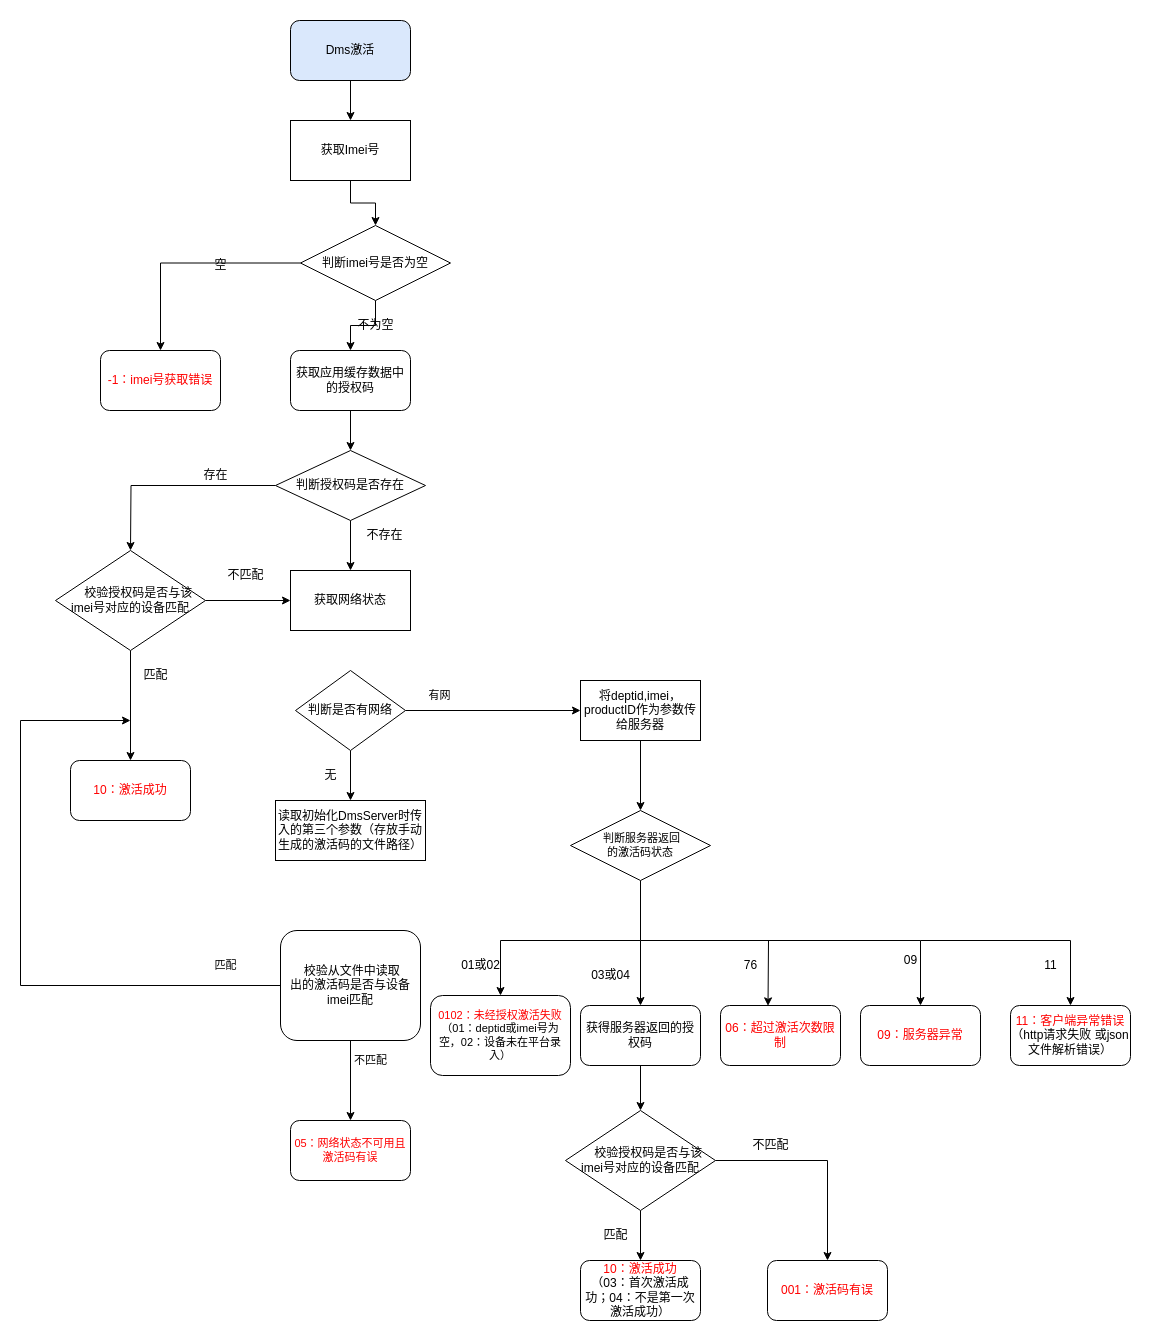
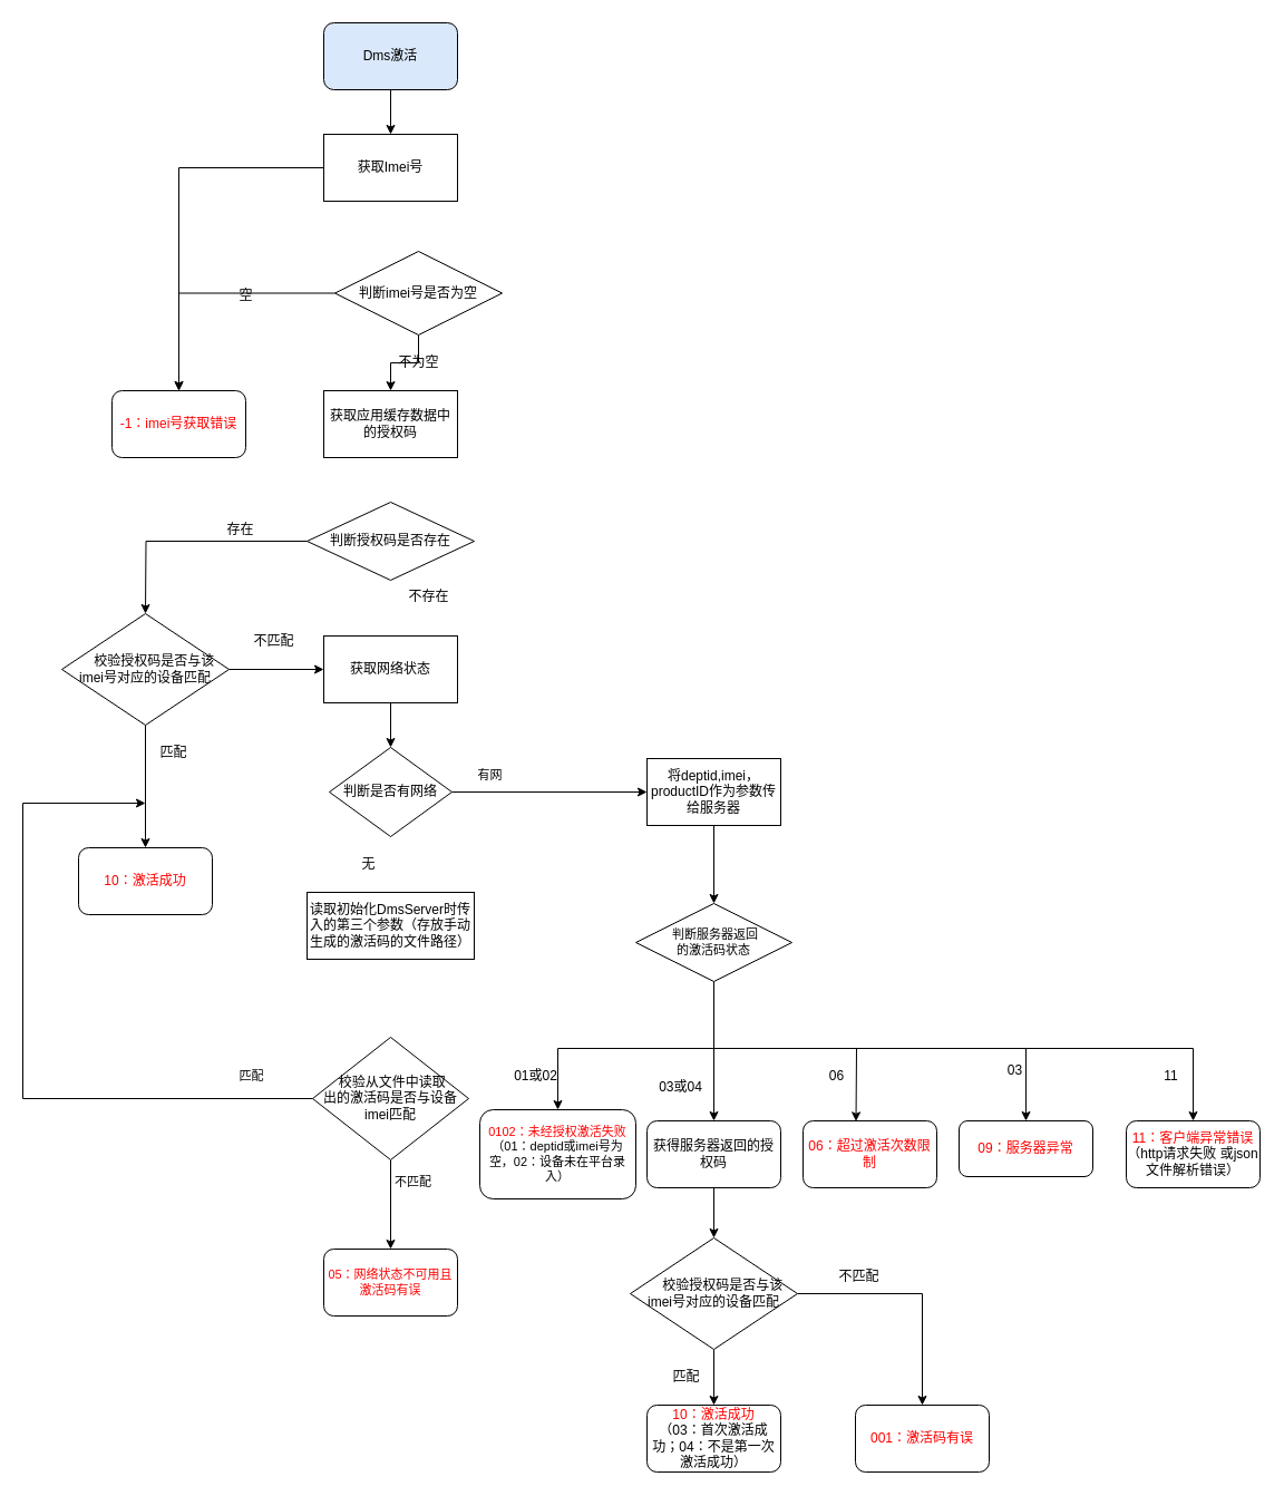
- <mxCell id="4" value="" style="edgeStyle=orthogonalEdgeStyle;rounded=0;orthogonalLoop=1;jettySize=auto;html=1;" parent="1" source="5" target="8" edge="1"><mxGeometry relative="1" as="geometry" /></mxCell>
+ <mxCell id="4" value="" style="edgeStyle=orthogonalEdgeStyle;rounded=0;orthogonalLoop=1;jettySize=auto;html=1;" parent="1" source="5" target="9" edge="1"><mxGeometry relative="1" as="geometry" /></mxCell>
- <mxCell id="12" value="&lt;font color=&quot;#000000&quot;&gt;获取应用缓存数据中的授权码&lt;/font&gt;" style="whiteSpace=wrap;html=1;fontColor=#d51515;rounded=1;" parent="1" vertex="1"><mxGeometry x="290" y="350" width="120" height="60" as="geometry" /></mxCell>
+ <mxCell id="12" value="&lt;font color=&quot;#000000&quot;&gt;获取应用缓存数据中的授权码&lt;/font&gt;" style="rounded=0;whiteSpace=wrap;html=1;fontColor=#d51515;" parent="1" vertex="1"><mxGeometry x="290" y="350" width="120" height="60" as="geometry" /></mxCell>
- <mxCell id="11" value="" style="edgeStyle=orthogonalEdgeStyle;rounded=0;orthogonalLoop=1;jettySize=auto;html=1;fontColor=#000000;" parent="1" source="12" target="15" edge="1"><mxGeometry relative="1" as="geometry" /></mxCell>
- <mxCell id="14" value="" style="edgeStyle=orthogonalEdgeStyle;rounded=0;orthogonalLoop=1;jettySize=auto;html=1;fontColor=#000000;" parent="1" source="15" target="28" edge="1"><mxGeometry relative="1" as="geometry" /></mxCell>
+ <mxCell id="27" value="" style="edgeStyle=orthogonalEdgeStyle;rounded=0;orthogonalLoop=1;jettySize=auto;html=1;fontColor=#000000;" parent="1" source="28" target="26" edge="1"><mxGeometry relative="1" as="geometry" /></mxCell>
- <mxCell id="24" value="" style="edgeStyle=orthogonalEdgeStyle;rounded=0;orthogonalLoop=1;jettySize=auto;html=1;fontColor=#000000;" parent="1" source="26" target="29" edge="1"><mxGeometry relative="1" as="geometry" /></mxCell>
- <mxCell id="53" value="09" style="text;html=1;align=center;verticalAlign=middle;resizable=0;points=[];autosize=1;strokeColor=none;fillColor=none;fontColor=#000000;" parent="1" vertex="1"><mxGeometry x="890" y="945" width="40" height="30" as="geometry" /></mxCell>
+ <mxCell id="53" value="03" style="text;html=1;align=center;verticalAlign=middle;resizable=0;points=[];autosize=1;strokeColor=none;fillColor=none;fontColor=#000000;" parent="1" vertex="1"><mxGeometry x="890" y="945" width="40" height="30" as="geometry" /></mxCell>
- <mxCell id="50" value="76" style="text;html=1;align=center;verticalAlign=middle;resizable=0;points=[];autosize=1;strokeColor=none;fillColor=none;fontColor=#000000;" parent="1" vertex="1"><mxGeometry x="730" y="950" width="40" height="30" as="geometry" /></mxCell>
+ <mxCell id="50" value="06" style="text;html=1;align=center;verticalAlign=middle;resizable=0;points=[];autosize=1;strokeColor=none;fillColor=none;fontColor=#000000;" parent="1" vertex="1"><mxGeometry x="730" y="950" width="40" height="30" as="geometry" /></mxCell>
- <mxCell id="32" value="&amp;nbsp;校验从文件中读取&lt;br&gt;出的激活码是否与设备imei匹配" style="whiteSpace=wrap;html=1;fontColor=#000000;rounded=1;" parent="1" vertex="1"><mxGeometry x="280" y="930" width="140" height="110" as="geometry" /></mxCell>
+ <mxCell id="32" value="&amp;nbsp;校验从文件中读取&lt;br&gt;出的激活码是否与设备imei匹配" style="rhombus;whiteSpace=wrap;html=1;fontColor=#000000;" parent="1" vertex="1"><mxGeometry x="280" y="930" width="140" height="110" as="geometry" /></mxCell>
- <mxCell id="51" value="&lt;span style=&quot;color: rgb(255, 0, 0);&quot;&gt;09：服务器异常&lt;/span&gt;" style="rounded=1;whiteSpace=wrap;html=1;fontColor=#000000;" parent="1" vertex="1"><mxGeometry x="860" y="1005" width="120" height="60" as="geometry" /></mxCell>
+ <mxCell id="51" value="&lt;span style=&quot;color: rgb(255, 0, 0);&quot;&gt;09：服务器异常&lt;/span&gt;" style="rounded=1;whiteSpace=wrap;html=1;fontColor=#000000;" parent="1" vertex="1"><mxGeometry x="860" y="1005" width="120" height="50" as="geometry" /></mxCell>
